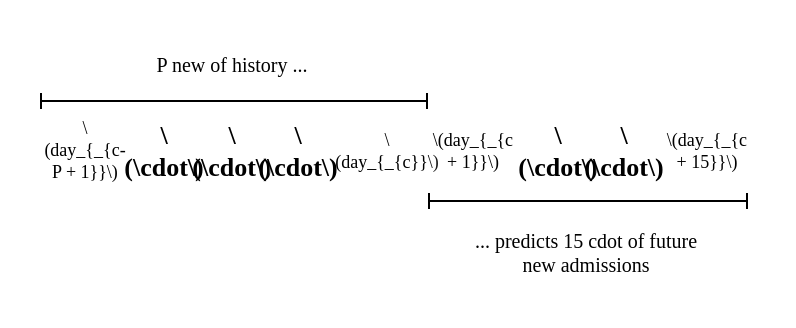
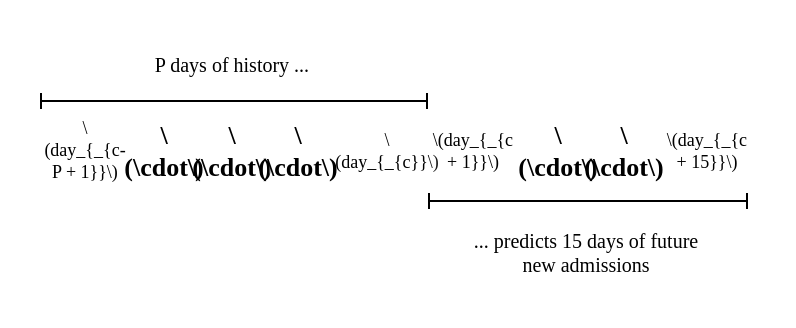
- <mxCell id="7" value="P new of history ..." style="text;html=1;strokeColor=none;fillColor=none;align=center;verticalAlign=middle;whiteSpace=wrap;rounded=0;fontSize=10;fontFamily=Gafata;" vertex="1" parent="1"><mxGeometry x="76" y="20" width="80" height="23" as="geometry" /></mxCell>
+ <mxCell id="7" value="P days of history ..." style="text;html=1;strokeColor=none;fillColor=none;align=center;verticalAlign=middle;whiteSpace=wrap;rounded=0;fontSize=10;fontFamily=Gafata;" vertex="1" parent="1"><mxGeometry x="76" y="20" width="80" height="23" as="geometry" /></mxCell>
- <mxCell id="8" value="... predicts 15 cdot of future new admissions" style="text;html=1;strokeColor=none;fillColor=none;align=center;verticalAlign=middle;whiteSpace=wrap;rounded=0;fontSize=10;fontFamily=Gafata;" vertex="1" parent="1"><mxGeometry x="233" y="110" width="120" height="32" as="geometry" /></mxCell>
+ <mxCell id="8" value="... predicts 15 days of future new admissions" style="text;html=1;strokeColor=none;fillColor=none;align=center;verticalAlign=middle;whiteSpace=wrap;rounded=0;fontSize=10;fontFamily=Gafata;" vertex="1" parent="1"><mxGeometry x="233" y="110" width="120" height="32" as="geometry" /></mxCell>
